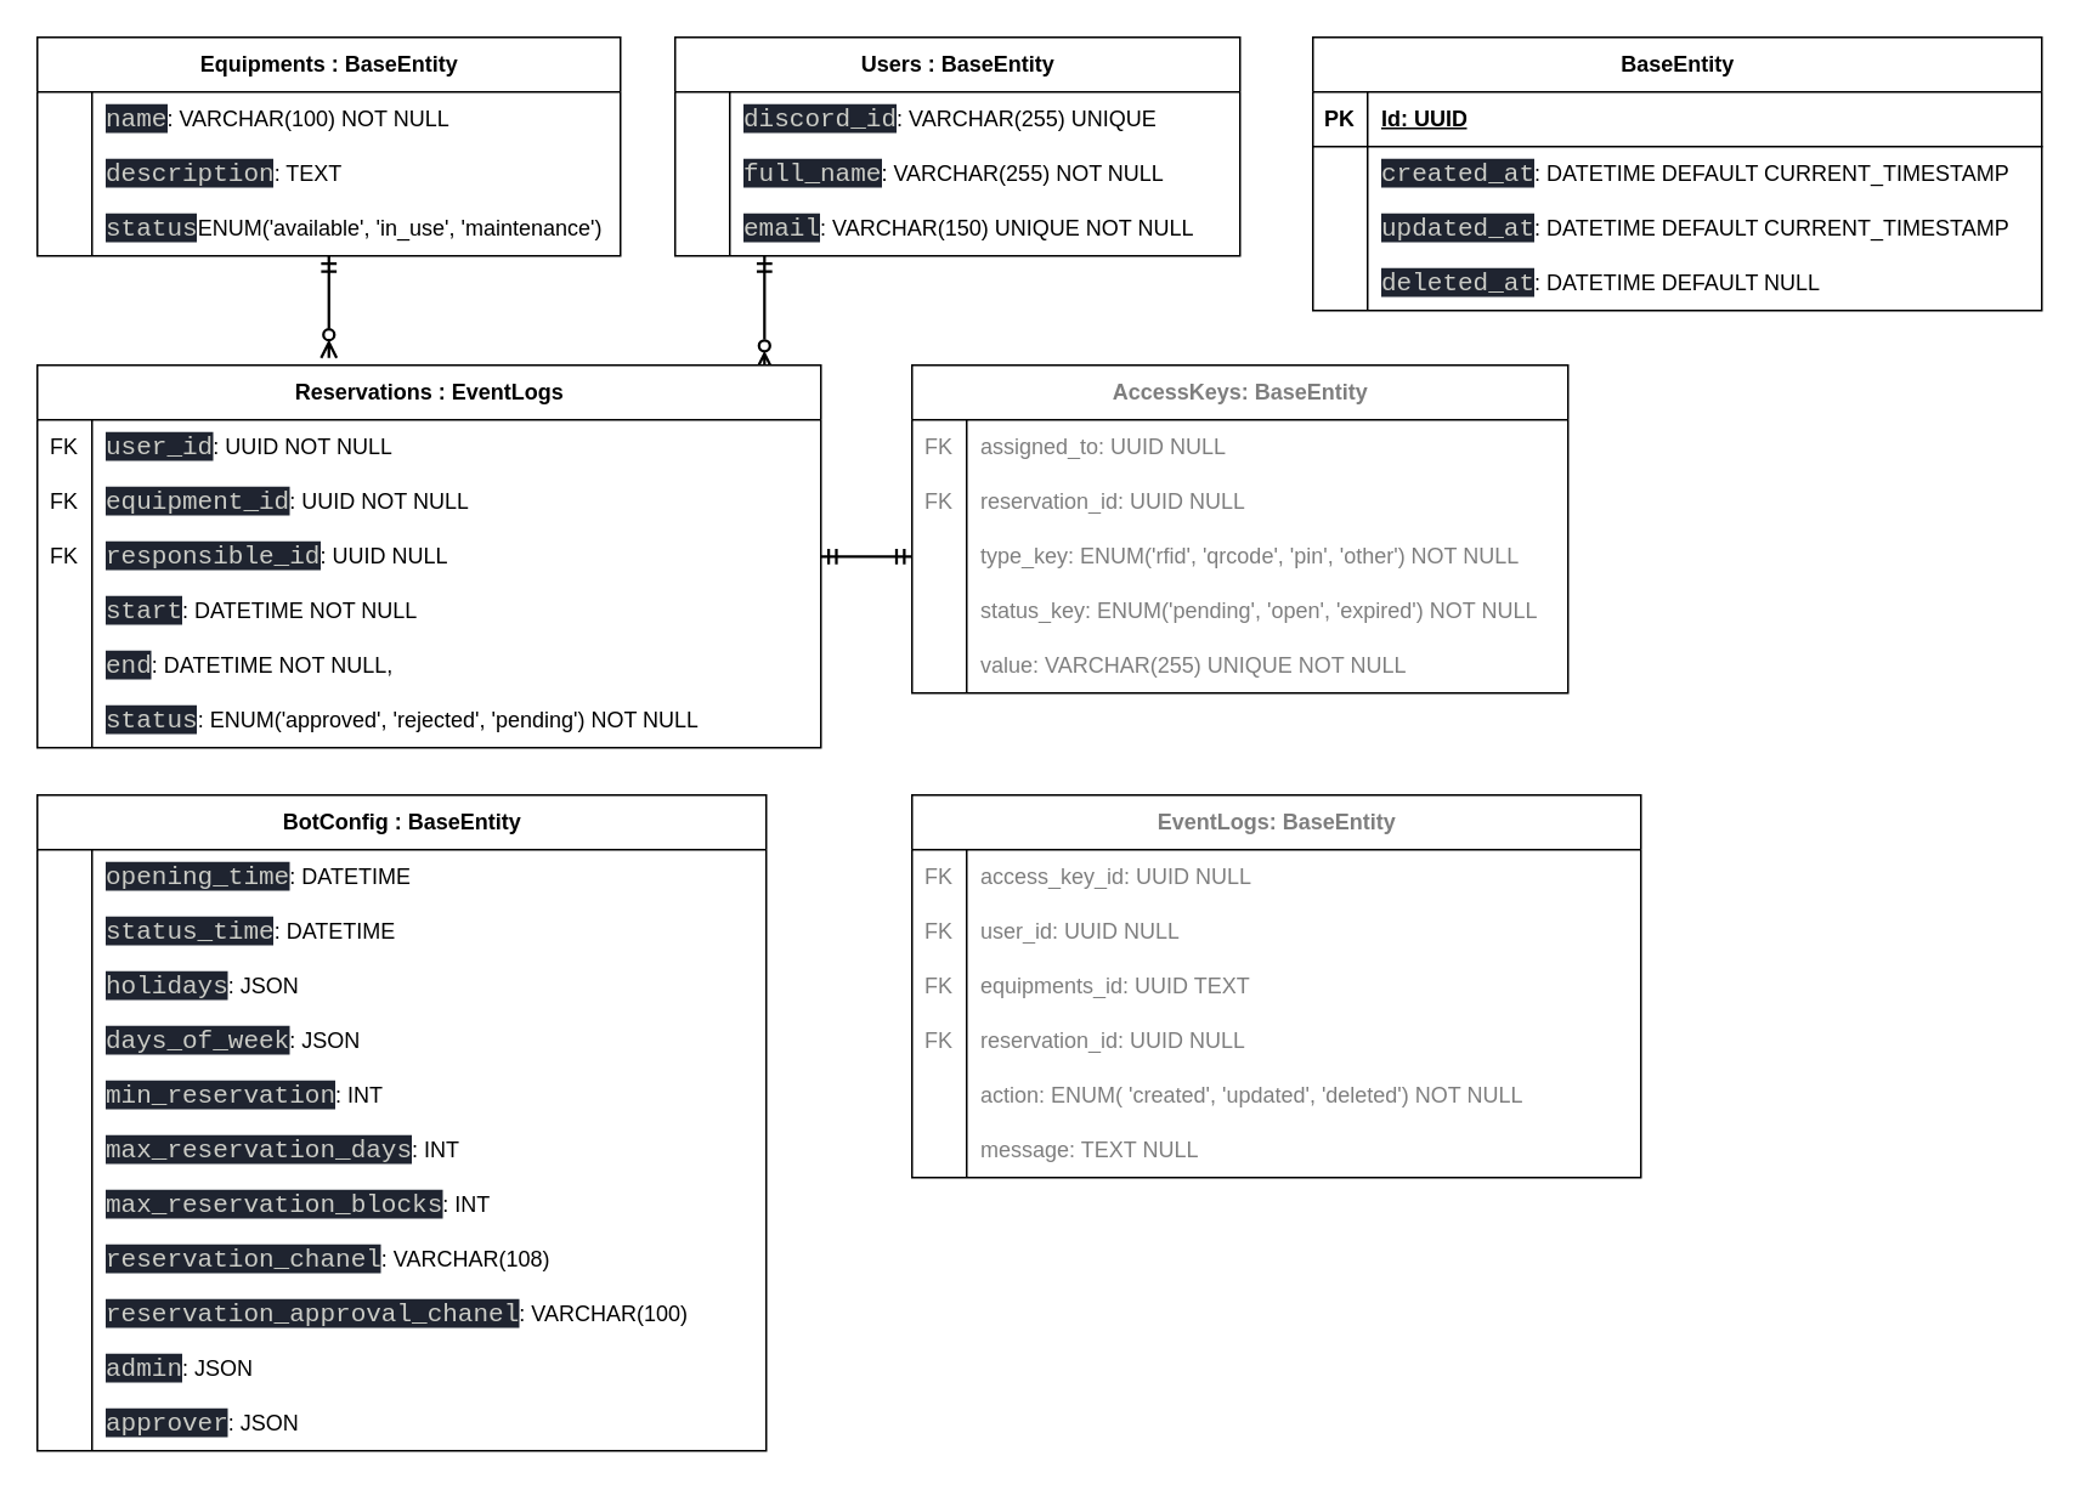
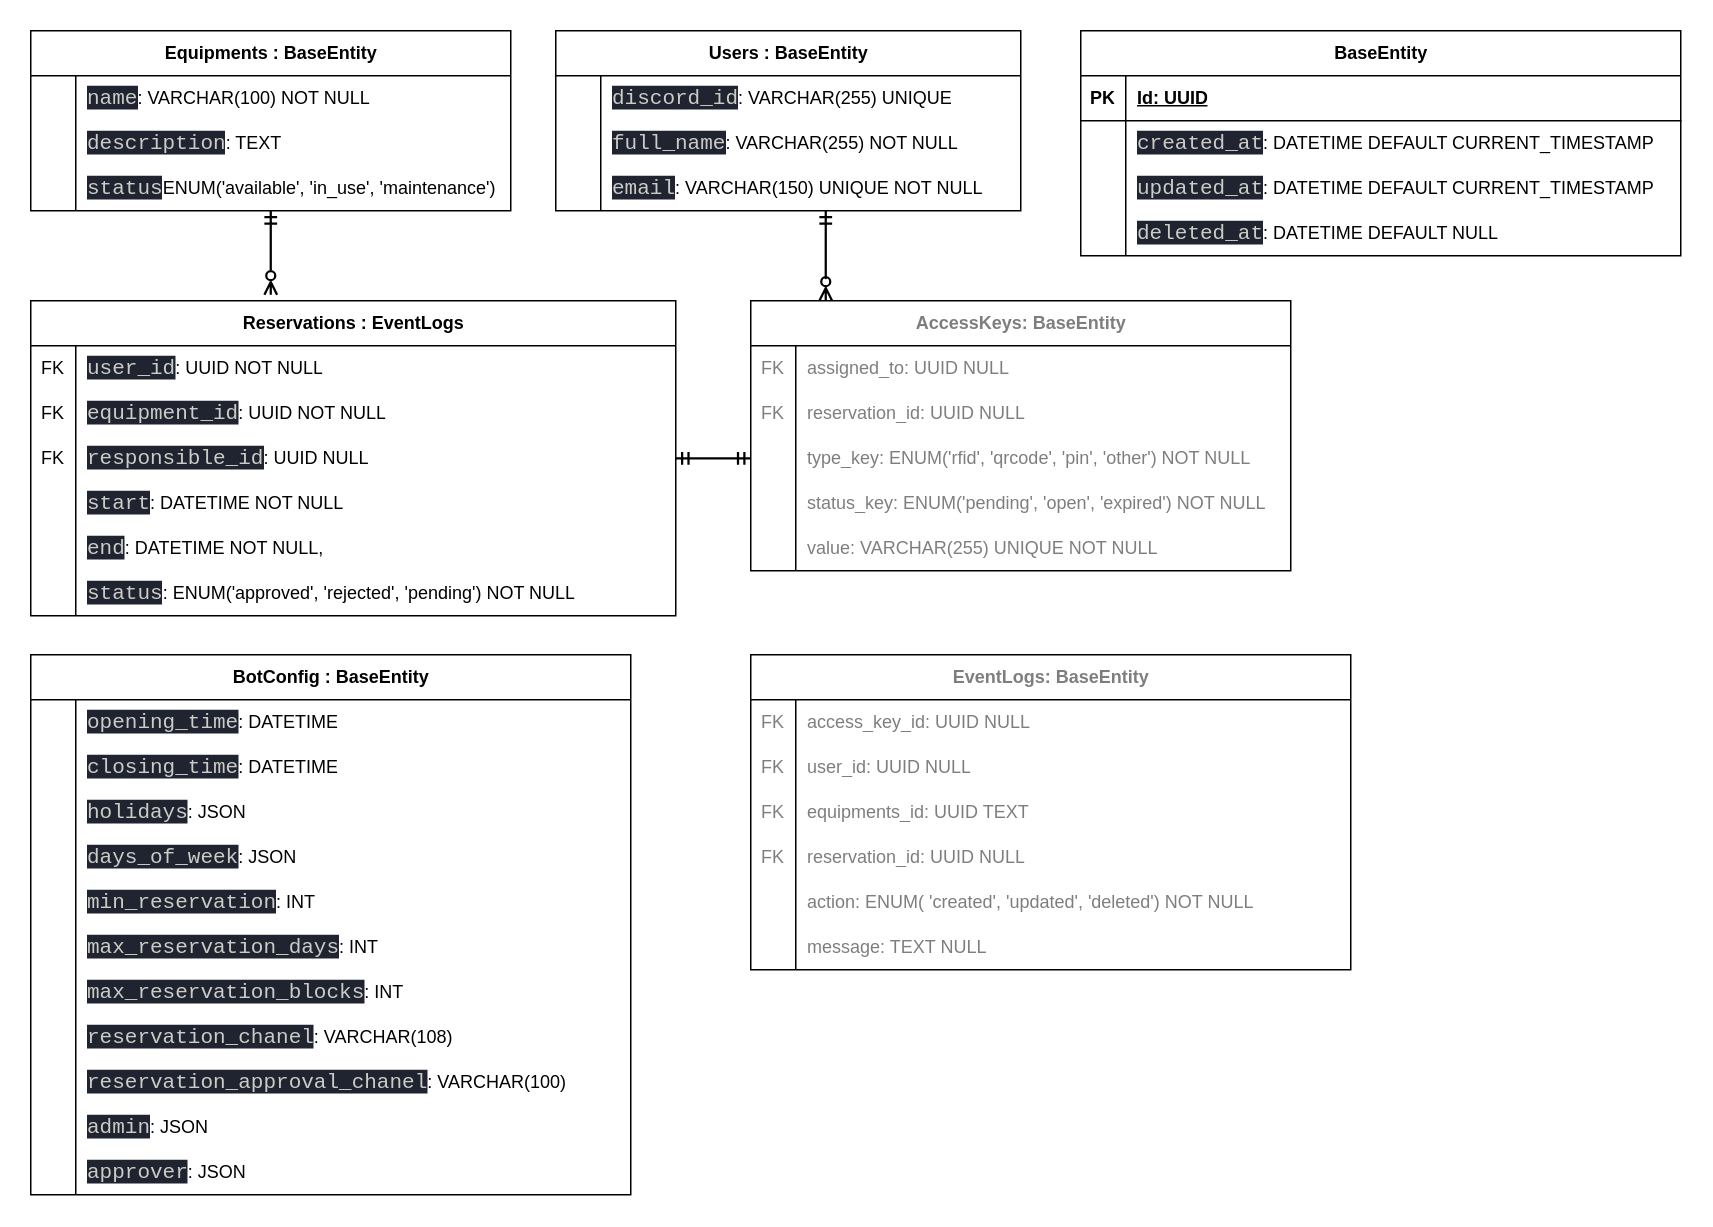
- <mxCell id="2" style="edgeStyle=orthogonalEdgeStyle;html=1;endArrow=ERzeroToMany;endFill=0;startArrow=ERmandOne;startFill=0;strokeWidth=1.5;entryX=0.928;entryY=0.01;entryDx=0;entryDy=0;entryPerimeter=0;" parent="1" source="4" target="39" edge="1"><mxGeometry relative="1" as="geometry"><Array as="points"><mxPoint x="420" y="202" /></Array></mxGeometry></mxCell>
+ <mxCell id="3" style="edgeStyle=orthogonalEdgeStyle;html=1;endArrow=ERzeroToMany;endFill=0;startArrow=ERmandOne;startFill=0;strokeWidth=1.5;" parent="1" source="4" target="58" edge="1"><mxGeometry relative="1" as="geometry"><Array as="points"><mxPoint x="550" y="186" /><mxPoint x="550" y="186" /></Array></mxGeometry></mxCell>
- <mxCell id="99" value="&lt;span style=&quot;color: rgb(203, 204, 198); background-color: rgb(31, 36, 48); font-family: Consolas, &amp;quot;Courier New&amp;quot;, monospace; font-size: 14px; white-space: pre;&quot;&gt;status_time&lt;/span&gt;:&amp;nbsp;&lt;span style=&quot;color: rgb(0, 0, 0);&quot;&gt;DATETIME&lt;/span&gt;" style="shape=partialRectangle;connectable=0;fillColor=none;top=0;left=0;bottom=0;right=0;align=left;spacingLeft=6;overflow=hidden;whiteSpace=wrap;html=1;" parent="97" vertex="1"><mxGeometry x="30" width="370" height="30" as="geometry"><mxRectangle width="370" height="30" as="alternateBounds" /></mxGeometry></mxCell>
+ <mxCell id="99" value="&lt;span style=&quot;color: rgb(203, 204, 198); background-color: rgb(31, 36, 48); font-family: Consolas, &amp;quot;Courier New&amp;quot;, monospace; font-size: 14px; white-space: pre;&quot;&gt;closing_time&lt;/span&gt;:&amp;nbsp;&lt;span style=&quot;color: rgb(0, 0, 0);&quot;&gt;DATETIME&lt;/span&gt;" style="shape=partialRectangle;connectable=0;fillColor=none;top=0;left=0;bottom=0;right=0;align=left;spacingLeft=6;overflow=hidden;whiteSpace=wrap;html=1;" parent="97" vertex="1"><mxGeometry x="30" width="370" height="30" as="geometry"><mxRectangle width="370" height="30" as="alternateBounds" /></mxGeometry></mxCell>
